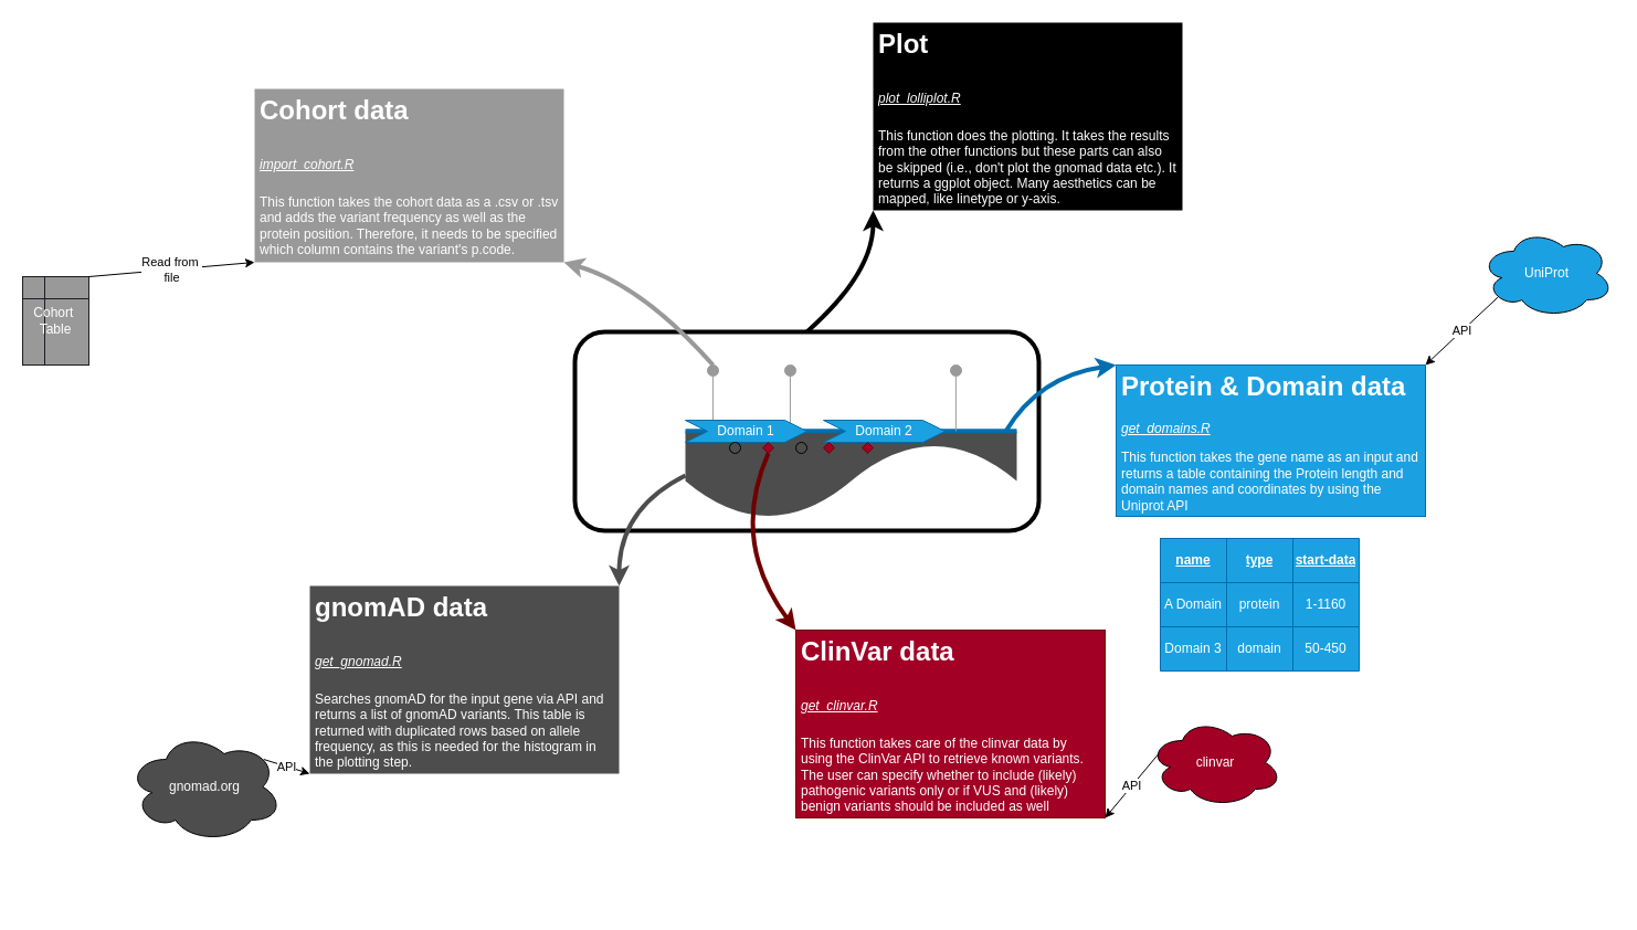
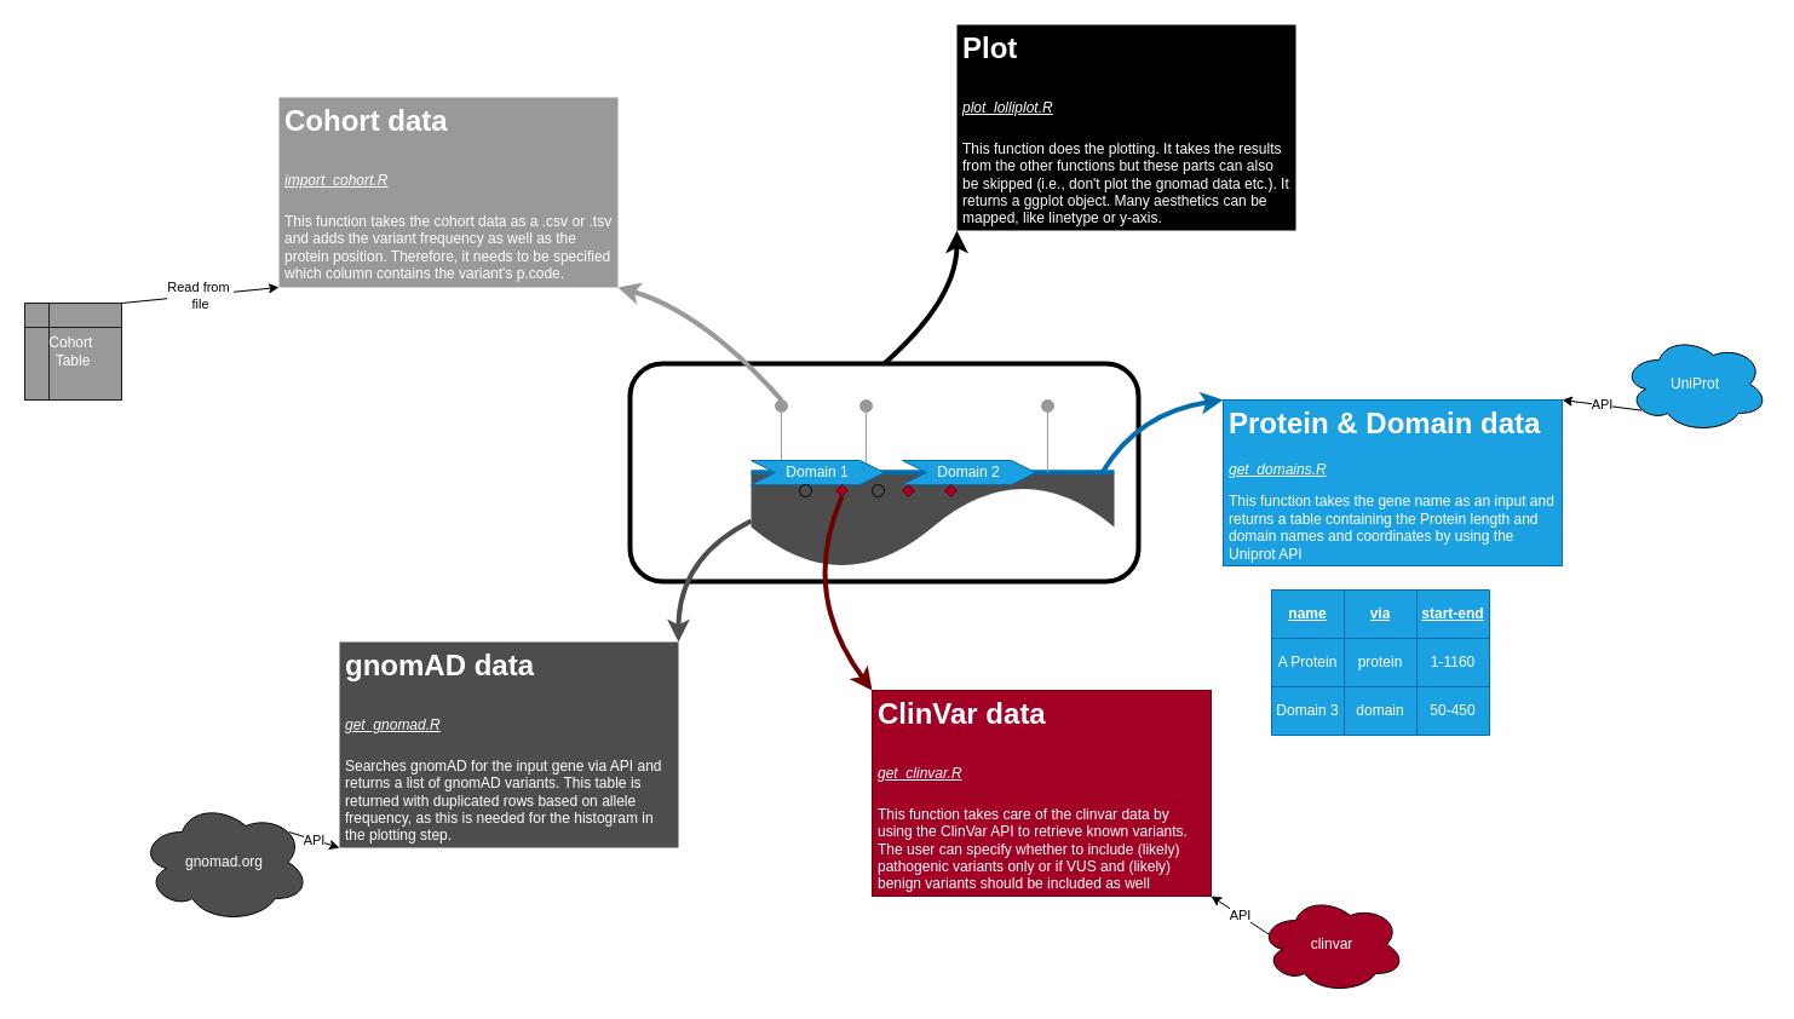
- <mxCell id="45" value="&lt;font color=&quot;#ffffff&quot;&gt;UniProt&lt;/font&gt;" style="ellipse;shape=cloud;whiteSpace=wrap;html=1;fillColor=#1ba1e2;" parent="1" vertex="1"><mxGeometry x="1340" y="207" width="120" height="80" as="geometry" /></mxCell>
+ <mxCell id="45" value="&lt;font color=&quot;#ffffff&quot;&gt;UniProt&lt;/font&gt;" style="ellipse;shape=cloud;whiteSpace=wrap;html=1;fillColor=#1ba1e2;" parent="1" vertex="1"><mxGeometry x="1340" y="277" width="120" height="80" as="geometry" /></mxCell>
- <mxCell id="47" value="&lt;font color=&quot;#ffffff&quot;&gt;Cohort&amp;nbsp;&lt;br&gt;Table&lt;/font&gt;" style="shape=internalStorage;whiteSpace=wrap;html=1;backgroundOutline=1;strokeColor=#1e1b23;fillColor=#999999;" parent="1" vertex="1"><mxGeometry x="20" y="250" width="60" height="80" as="geometry" /></mxCell>
+ <mxCell id="47" value="&lt;font color=&quot;#ffffff&quot;&gt;Cohort&amp;nbsp;&lt;br&gt;Table&lt;/font&gt;" style="shape=internalStorage;whiteSpace=wrap;html=1;backgroundOutline=1;strokeColor=#1e1b23;fillColor=#999999;" parent="1" vertex="1"><mxGeometry x="20" y="250" width="80" height="80" as="geometry" /></mxCell>
- <mxCell id="23" value="&lt;b&gt;&lt;u&gt;type&lt;/u&gt;&lt;/b&gt;" style="shape=partialRectangle;html=1;whiteSpace=wrap;connectable=0;fillColor=none;top=0;left=0;bottom=0;right=0;overflow=hidden;strokeColor=default;fontColor=#FFFFFF;" parent="21" vertex="1"><mxGeometry x="60" width="60" height="40" as="geometry"><mxRectangle width="60" height="40" as="alternateBounds" /></mxGeometry></mxCell>
+ <mxCell id="23" value="&lt;b&gt;&lt;u&gt;via&lt;/u&gt;&lt;/b&gt;" style="shape=partialRectangle;html=1;whiteSpace=wrap;connectable=0;fillColor=none;top=0;left=0;bottom=0;right=0;overflow=hidden;strokeColor=default;fontColor=#FFFFFF;" parent="21" vertex="1"><mxGeometry x="60" width="60" height="40" as="geometry"><mxRectangle width="60" height="40" as="alternateBounds" /></mxGeometry></mxCell>
- <mxCell id="24" value="&lt;b&gt;&lt;u&gt;start-data&lt;/u&gt;&lt;/b&gt;" style="shape=partialRectangle;html=1;whiteSpace=wrap;connectable=0;fillColor=none;top=0;left=0;bottom=0;right=0;overflow=hidden;strokeColor=default;fontColor=#FFFFFF;" parent="21" vertex="1"><mxGeometry x="120" width="60" height="40" as="geometry"><mxRectangle width="60" height="40" as="alternateBounds" /></mxGeometry></mxCell>
+ <mxCell id="24" value="&lt;b&gt;&lt;u&gt;start-end&lt;/u&gt;&lt;/b&gt;" style="shape=partialRectangle;html=1;whiteSpace=wrap;connectable=0;fillColor=none;top=0;left=0;bottom=0;right=0;overflow=hidden;strokeColor=default;fontColor=#FFFFFF;" parent="21" vertex="1"><mxGeometry x="120" width="60" height="40" as="geometry"><mxRectangle width="60" height="40" as="alternateBounds" /></mxGeometry></mxCell>
- <mxCell id="26" value="A Domain" style="shape=partialRectangle;html=1;whiteSpace=wrap;connectable=0;fillColor=none;top=0;left=0;bottom=0;right=0;overflow=hidden;strokeColor=default;fontColor=#FFFFFF;" parent="25" vertex="1"><mxGeometry width="60" height="40" as="geometry"><mxRectangle width="60" height="40" as="alternateBounds" /></mxGeometry></mxCell>
+ <mxCell id="26" value="A Protein" style="shape=partialRectangle;html=1;whiteSpace=wrap;connectable=0;fillColor=none;top=0;left=0;bottom=0;right=0;overflow=hidden;strokeColor=default;fontColor=#FFFFFF;" parent="25" vertex="1"><mxGeometry width="60" height="40" as="geometry"><mxRectangle width="60" height="40" as="alternateBounds" /></mxGeometry></mxCell>
- <mxCell id="43" value="&lt;font color=&quot;#ffffff&quot;&gt;clinvar&lt;/font&gt;" style="ellipse;shape=cloud;whiteSpace=wrap;html=1;fillColor=#a20025;" parent="1" vertex="1"><mxGeometry x="1040" y="650" width="120" height="80" as="geometry" /></mxCell>
+ <mxCell id="43" value="&lt;font color=&quot;#ffffff&quot;&gt;clinvar&lt;/font&gt;" style="ellipse;shape=cloud;whiteSpace=wrap;html=1;fillColor=#a20025;" parent="1" vertex="1"><mxGeometry x="1040" y="740" width="120" height="80" as="geometry" /></mxCell>
